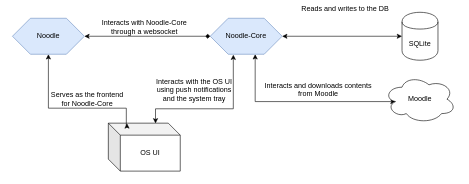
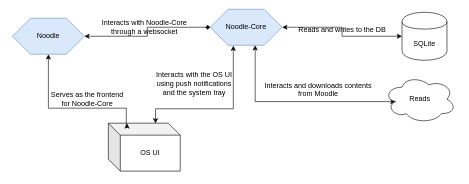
- <mxCell id="8" value="Reads and writes to the DB" style="text;html=1;align=center;verticalAlign=middle;resizable=0;points=[];autosize=1;" vertex="1" parent="1"><mxGeometry x="495" y="5" width="160" height="20" as="geometry" /></mxCell>
+ <mxCell id="8" value="Reads and writes to the DB" style="text;html=1;align=center;verticalAlign=middle;resizable=0;points=[];autosize=1;" vertex="1" parent="1"><mxGeometry x="490" y="40" width="160" height="20" as="geometry" /></mxCell>
- <mxCell id="6" value="Noodle-Core" style="shape=hexagon;perimeter=hexagonPerimeter2;whiteSpace=wrap;html=1;fillColor=#dae8fc;strokeColor=#6c8ebf;" vertex="1" parent="1"><mxGeometry x="350" y="30" width="120" height="60" as="geometry" /></mxCell>
+ <mxCell id="6" value="Noodle-Core" style="shape=hexagon;perimeter=hexagonPerimeter2;whiteSpace=wrap;html=1;fillColor=#dae8fc;strokeColor=#6c8ebf;" vertex="1" parent="1"><mxGeometry x="350" y="15" width="120" height="60" as="geometry" /></mxCell>
- <mxCell id="7" value="SQLite" style="shape=cylinder;whiteSpace=wrap;html=1;boundedLbl=1;backgroundOutline=1;" vertex="1" parent="1"><mxGeometry x="670" y="20" width="60" height="80" as="geometry" /></mxCell>
+ <mxCell id="7" value="SQLite" style="shape=cylinder;whiteSpace=wrap;html=1;boundedLbl=1;backgroundOutline=1;" vertex="1" parent="1"><mxGeometry x="670" y="20" width="75" height="80" as="geometry" /></mxCell>
- <mxCell id="10" value="Moodle" style="ellipse;shape=cloud;whiteSpace=wrap;html=1;" vertex="1" parent="1"><mxGeometry x="640" y="125" width="120" height="80" as="geometry" /></mxCell>
+ <mxCell id="10" value="Reads" style="ellipse;shape=cloud;whiteSpace=wrap;html=1;" vertex="1" parent="1"><mxGeometry x="640" y="125" width="120" height="80" as="geometry" /></mxCell>
